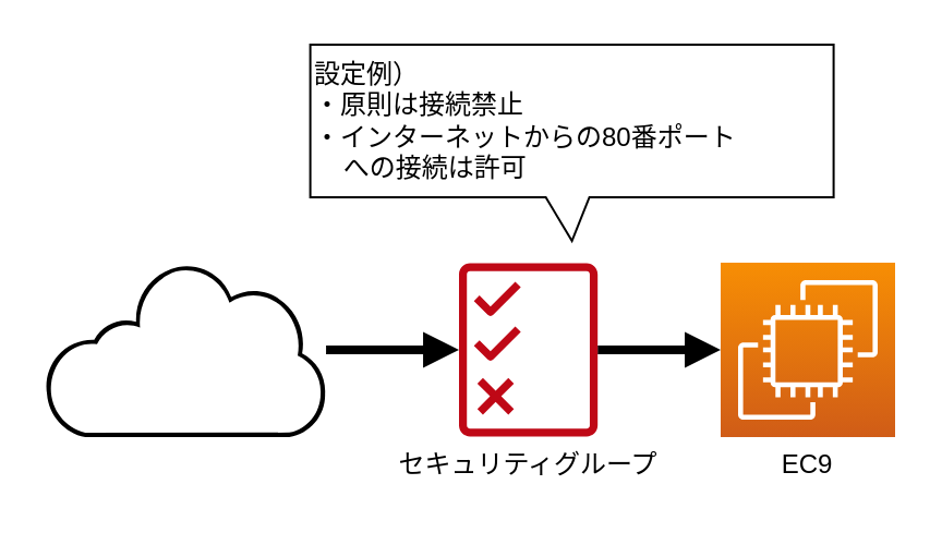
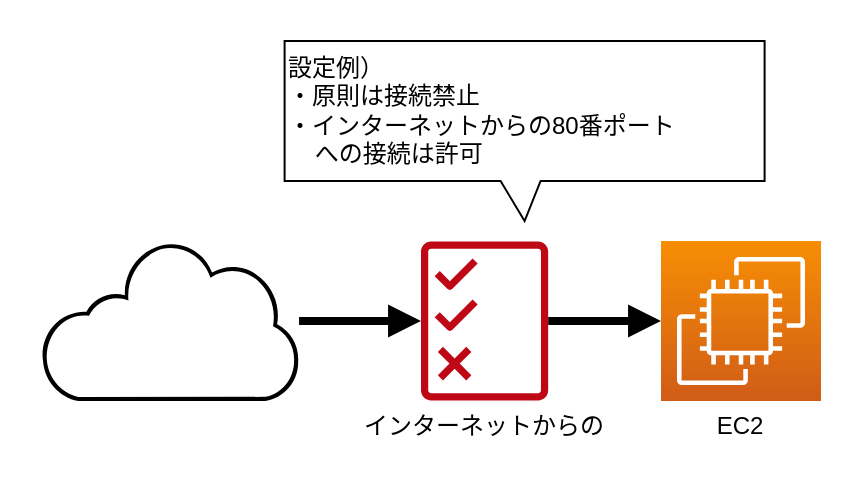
- <mxCell id="8" value="セキュリティグループ" style="text;html=1;strokeColor=none;fillColor=none;align=center;verticalAlign=middle;whiteSpace=wrap;rounded=0;" parent="1" vertex="1"><mxGeometry x="176.8" y="198" width="130" height="30" as="geometry" /></mxCell>
+ <mxCell id="8" value="インターネットからの" style="text;html=1;strokeColor=none;fillColor=none;align=center;verticalAlign=middle;whiteSpace=wrap;rounded=0;" parent="1" vertex="1"><mxGeometry x="176.8" y="198" width="130" height="30" as="geometry" /></mxCell>
- <mxCell id="3" value="EC9" style="text;html=1;strokeColor=none;fillColor=none;align=center;verticalAlign=middle;whiteSpace=wrap;rounded=0;" parent="1" vertex="1"><mxGeometry x="330" y="198" width="80" height="30" as="geometry" /></mxCell>
+ <mxCell id="3" value="EC2" style="text;html=1;strokeColor=none;fillColor=none;align=center;verticalAlign=middle;whiteSpace=wrap;rounded=0;" parent="1" vertex="1"><mxGeometry x="330" y="198" width="80" height="30" as="geometry" /></mxCell>
